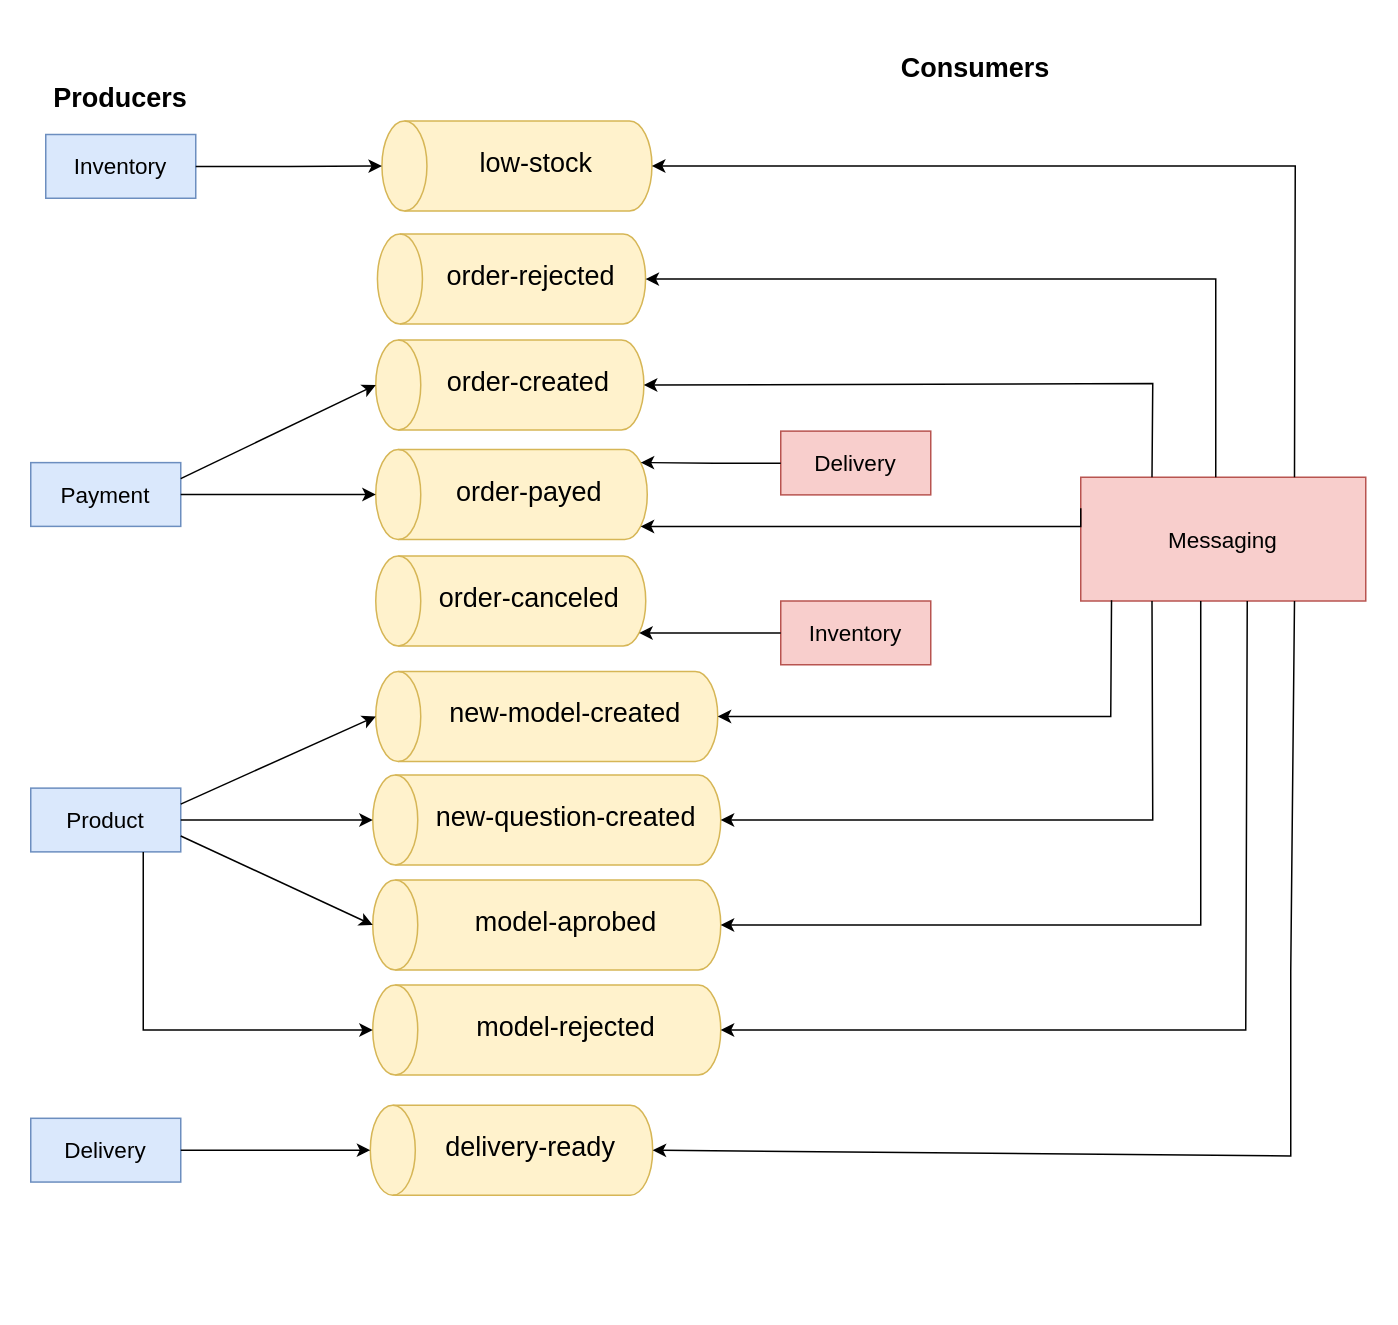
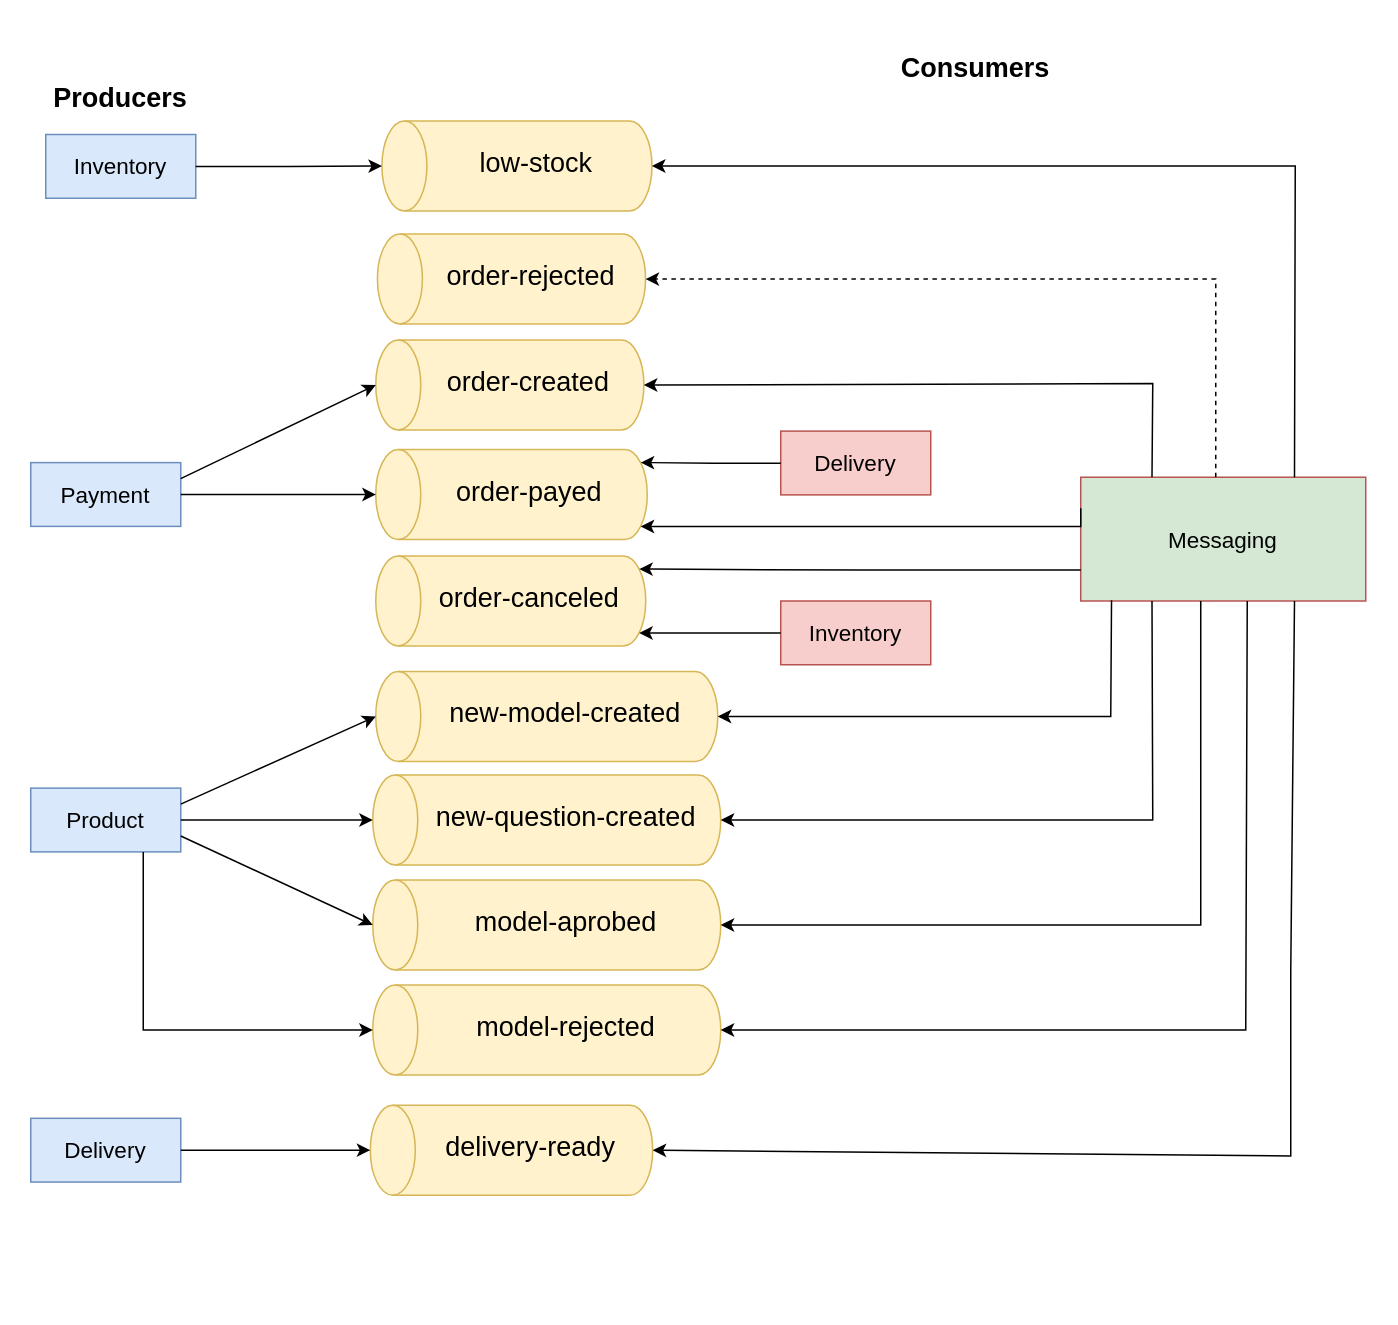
- <mxCell id="35" style="edgeStyle=orthogonalEdgeStyle;rounded=0;orthogonalLoop=1;jettySize=auto;html=1;entryX=0.5;entryY=1;entryDx=0;entryDy=0;entryPerimeter=0;" edge="1" parent="2" source="11" target="34"><mxGeometry relative="1" as="geometry"><Array as="points"><mxPoint x="790" y="155" /></Array></mxGeometry></mxCell>
+ <mxCell id="35" style="edgeStyle=orthogonalEdgeStyle;rounded=0;orthogonalLoop=1;jettySize=auto;html=1;entryX=0.5;entryY=1;entryDx=0;entryDy=0;entryPerimeter=0;dashed=1;" edge="1" parent="2" source="11" target="34"><mxGeometry relative="1" as="geometry"><Array as="points"><mxPoint x="790" y="155" /></Array></mxGeometry></mxCell>
- <mxCell id="11" value="&lt;font style=&quot;font-size: 15px;&quot;&gt;Messaging&lt;/font&gt;" style="rounded=0;whiteSpace=wrap;html=1;verticalAlign=middle;fillColor=#f8cecc;strokeColor=#b85450;" parent="2" vertex="1"><mxGeometry x="700" y="287.5" width="190" height="82.5" as="geometry" /></mxCell>
+ <mxCell id="11" value="&lt;font style=&quot;font-size: 15px;&quot;&gt;Messaging&lt;/font&gt;" style="rounded=0;whiteSpace=wrap;html=1;verticalAlign=middle;fillColor=#d5e8d4;strokeColor=#b85450;" parent="2" vertex="1"><mxGeometry x="700" y="287.5" width="190" height="82.5" as="geometry" /></mxCell>
+ <mxCell id="33" style="edgeStyle=orthogonalEdgeStyle;rounded=0;orthogonalLoop=1;jettySize=auto;html=1;exitX=0;exitY=0.75;exitDx=0;exitDy=0;entryX=0.855;entryY=1;entryDx=0;entryDy=-4.35;entryPerimeter=0;" edge="1" parent="2" source="11" target="28"><mxGeometry relative="1" as="geometry" /></mxCell>
